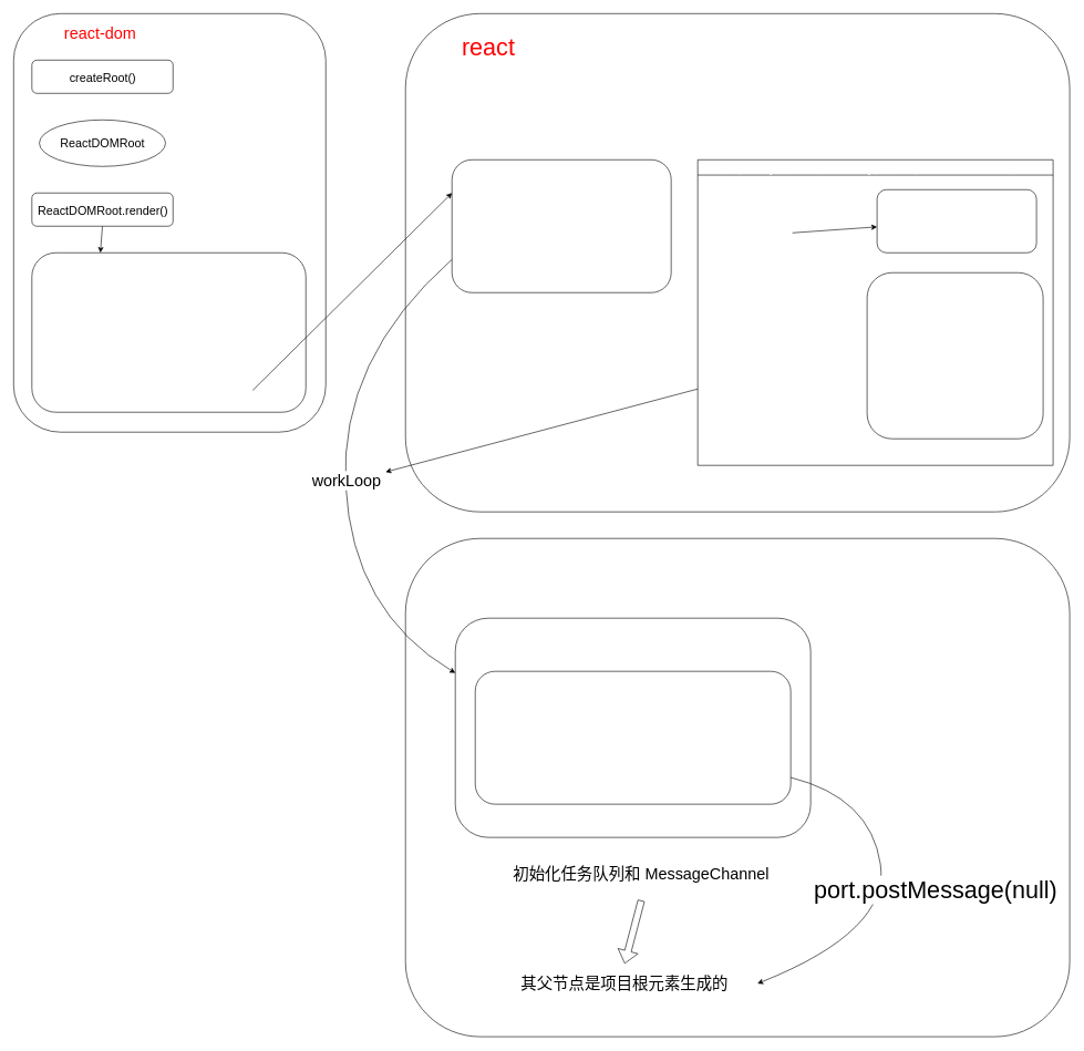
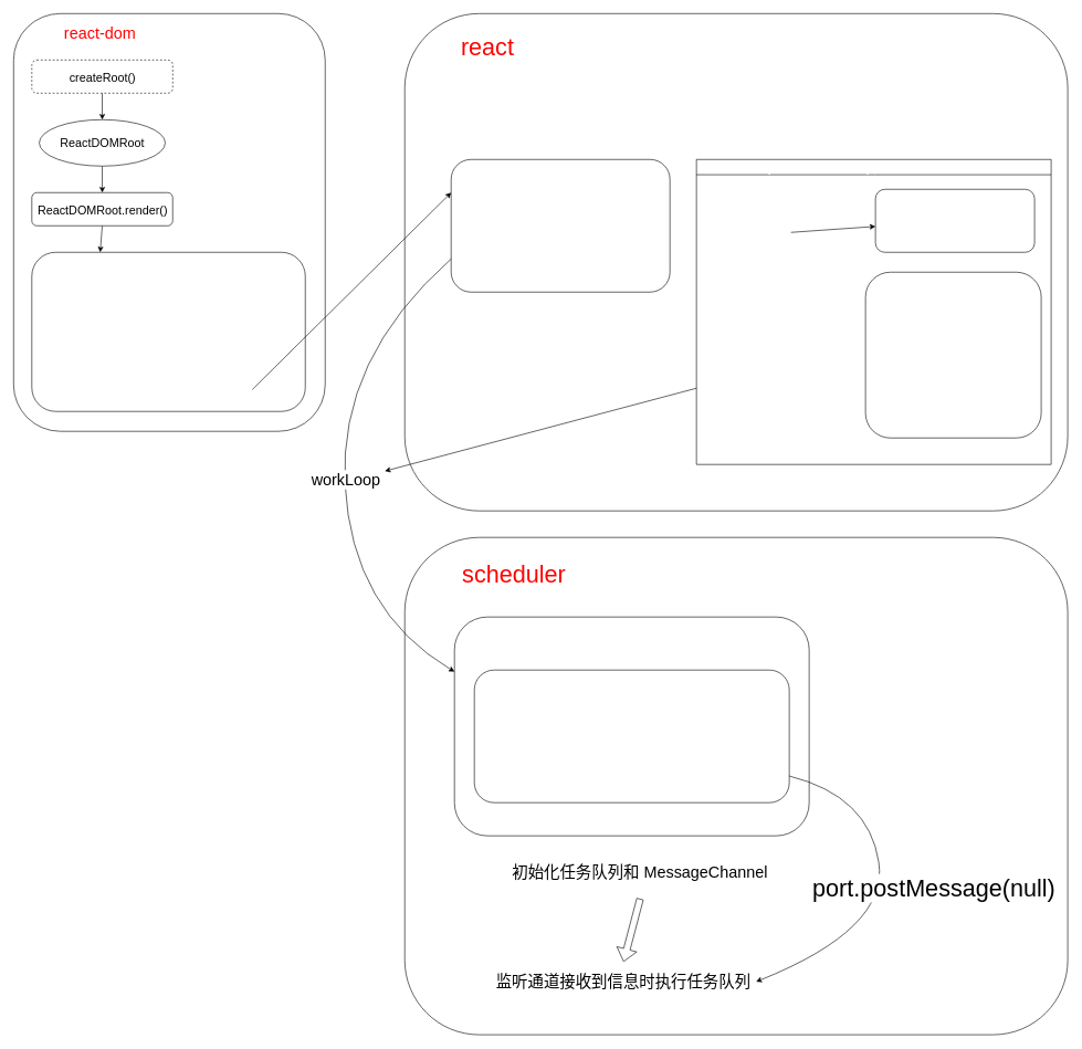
- <mxCell id="5" value="&lt;font style=&quot;font-size: 18px&quot;&gt;createRoot()&lt;/font&gt;" style="rounded=1;whiteSpace=wrap;html=1;fontSize=24;" vertex="1" parent="1"><mxGeometry x="47.5" y="90" width="212.5" height="50" as="geometry" /></mxCell>
+ <mxCell id="5" value="&lt;font style=&quot;font-size: 18px&quot;&gt;createRoot()&lt;/font&gt;" style="rounded=1;whiteSpace=wrap;html=1;fontSize=24;dashed=1;" vertex="1" parent="1"><mxGeometry x="47.5" y="90" width="212.5" height="50" as="geometry" /></mxCell>
+ <mxCell id="4" style="edgeStyle=none;html=1;exitX=0.5;exitY=1;exitDx=0;exitDy=0;fontSize=18;fontColor=#FF0000;" edge="1" parent="1" source="5" target="7"><mxGeometry relative="1" as="geometry" /></mxCell>
+ <mxCell id="6" style="edgeStyle=none;html=1;exitX=0.5;exitY=1;exitDx=0;exitDy=0;entryX=0.5;entryY=0;entryDx=0;entryDy=0;fontSize=18;fontColor=#FF0000;" edge="1" parent="1" source="7" target="9"><mxGeometry relative="1" as="geometry" /></mxCell>
+ <mxCell id="28" value="&lt;font color=&quot;#ff0000&quot;&gt;&lt;span style=&quot;font-size: 36px&quot;&gt;scheduler&lt;/span&gt;&lt;/font&gt;" style="text;html=1;strokeColor=none;fillColor=none;align=center;verticalAlign=middle;whiteSpace=wrap;rounded=0;" vertex="1" parent="1"><mxGeometry x="670" y="840" width="210" height="50" as="geometry" /></mxCell>
- <mxCell id="35" value="其父节点是项目根元素生成的" style="text;html=1;strokeColor=none;fillColor=none;align=center;verticalAlign=middle;whiteSpace=wrap;rounded=0;fontSize=24;" vertex="1" parent="1"><mxGeometry x="740" y="1440" width="400" height="80" as="geometry" /></mxCell>
+ <mxCell id="35" value="监听通道接收到信息时执行任务队列" style="text;html=1;strokeColor=none;fillColor=none;align=center;verticalAlign=middle;whiteSpace=wrap;rounded=0;fontSize=24;" vertex="1" parent="1"><mxGeometry x="740" y="1440" width="400" height="80" as="geometry" /></mxCell>
